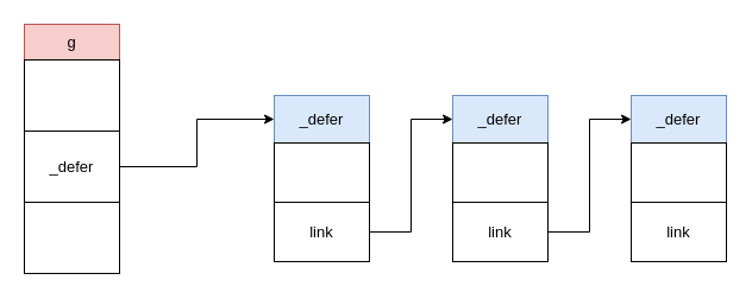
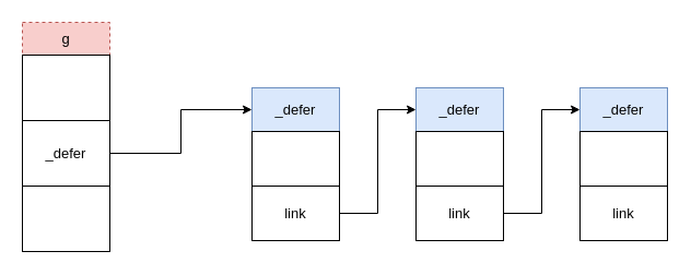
- <mxCell id="3" value="g" style="rounded=0;whiteSpace=wrap;html=1;fillColor=#f8cecc;strokeColor=#b85450;strokeWidth=1;fontSize=13;" vertex="1" parent="1"><mxGeometry x="20" y="20" width="80" height="30" as="geometry" /></mxCell>
+ <mxCell id="3" value="g" style="rounded=0;whiteSpace=wrap;html=1;fillColor=#f8cecc;strokeColor=#b85450;strokeWidth=1;fontSize=13;dashed=1;" vertex="1" parent="1"><mxGeometry x="20" y="20" width="80" height="30" as="geometry" /></mxCell>
